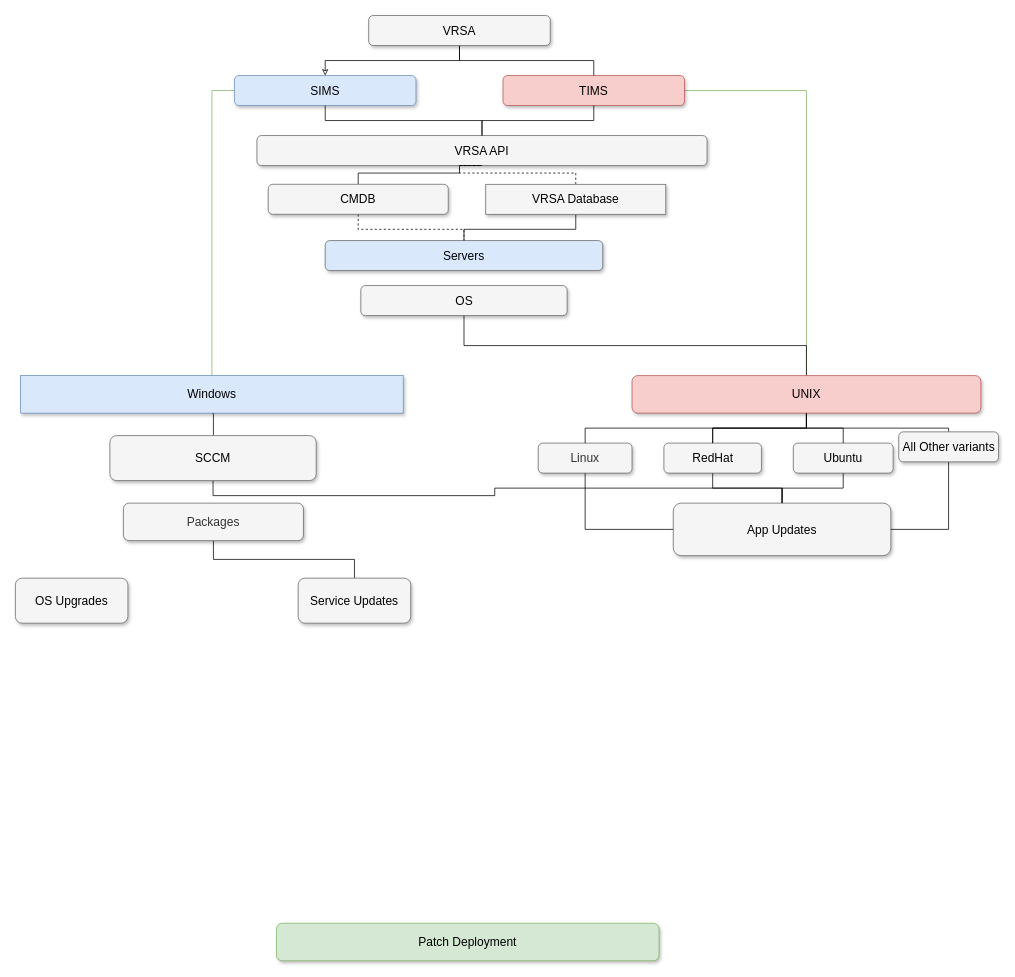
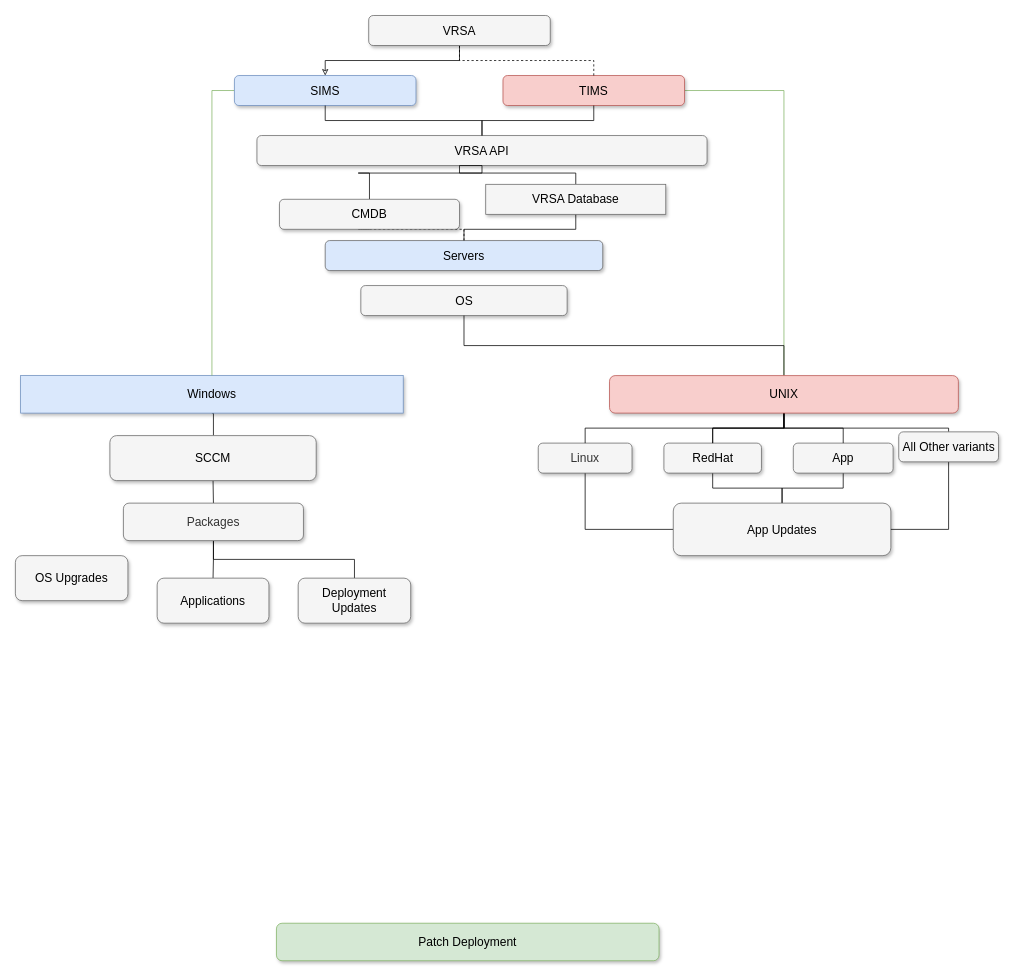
- <mxCell id="36" style="edgeStyle=orthogonalEdgeStyle;rounded=0;orthogonalLoop=1;jettySize=auto;html=1;exitX=0.5;exitY=1;exitDx=0;exitDy=0;entryX=0.5;entryY=0;entryDx=0;entryDy=0;endArrow=none;endFill=0;" parent="1" source="37" target="3" edge="1"><mxGeometry relative="1" as="geometry" /></mxCell>
+ <mxCell id="36" style="edgeStyle=orthogonalEdgeStyle;rounded=0;orthogonalLoop=1;jettySize=auto;html=1;exitX=0.5;exitY=1;exitDx=0;exitDy=0;entryX=0.5;entryY=0;entryDx=0;entryDy=0;endArrow=none;endFill=0;dashed=1;" parent="1" source="37" target="3" edge="1"><mxGeometry relative="1" as="geometry" /></mxCell>
- <mxCell id="32" style="edgeStyle=orthogonalEdgeStyle;rounded=0;orthogonalLoop=1;jettySize=auto;html=1;exitX=0.5;exitY=0;exitDx=0;exitDy=0;entryX=0.5;entryY=1;entryDx=0;entryDy=0;endArrow=none;endFill=0;dashed=1;" parent="1" source="34" target="4" edge="1"><mxGeometry relative="1" as="geometry"><Array as="points"><mxPoint x="767" y="230" /><mxPoint x="612" y="230" /></Array></mxGeometry></mxCell>
+ <mxCell id="32" style="edgeStyle=orthogonalEdgeStyle;rounded=0;orthogonalLoop=1;jettySize=auto;html=1;exitX=0.5;exitY=0;exitDx=0;exitDy=0;entryX=0.5;entryY=1;entryDx=0;entryDy=0;endArrow=none;endFill=0;" parent="1" source="34" target="4" edge="1"><mxGeometry relative="1" as="geometry"><Array as="points"><mxPoint x="767" y="230" /><mxPoint x="612" y="230" /></Array></mxGeometry></mxCell>
- <mxCell id="7" value="CMDB" style="whiteSpace=wrap;html=1;rounded=1;shadow=1;strokeWidth=1;fontSize=16;align=center;fillColor=#f5f5f5;strokeColor=#666666;" parent="1" vertex="1"><mxGeometry x="357" y="245" width="240" height="40" as="geometry" /></mxCell>
+ <mxCell id="7" value="CMDB" style="whiteSpace=wrap;html=1;rounded=1;shadow=1;strokeWidth=1;fontSize=16;align=center;fillColor=#f5f5f5;strokeColor=#666666;" parent="1" vertex="1"><mxGeometry x="372" y="265" width="240" height="40" as="geometry" /></mxCell>
- <mxCell id="28" value="UNIX" style="whiteSpace=wrap;html=1;rounded=1;shadow=1;strokeWidth=1;fontSize=16;align=center;fillColor=#f8cecc;strokeColor=#b85450;" parent="1" vertex="1"><mxGeometry x="842" y="500" width="465" height="50" as="geometry" /></mxCell>
+ <mxCell id="28" value="UNIX" style="whiteSpace=wrap;html=1;rounded=1;shadow=1;strokeWidth=1;fontSize=16;align=center;fillColor=#f8cecc;strokeColor=#b85450;" parent="1" vertex="1"><mxGeometry x="812" y="500" width="465" height="50" as="geometry" /></mxCell>
- <mxCell id="15" value="Ubuntu" style="whiteSpace=wrap;html=1;rounded=1;shadow=1;strokeWidth=1;fontSize=16;align=center;fillColor=#f5f5f5;strokeColor=#666666;" parent="1" vertex="1"><mxGeometry x="1057" y="590" width="133" height="40" as="geometry" /></mxCell>
+ <mxCell id="15" value="App" style="whiteSpace=wrap;html=1;rounded=1;shadow=1;strokeWidth=1;fontSize=16;align=center;fillColor=#f5f5f5;strokeColor=#666666;" parent="1" vertex="1"><mxGeometry x="1057" y="590" width="133" height="40" as="geometry" /></mxCell>
- <mxCell id="30" style="edgeStyle=orthogonalEdgeStyle;rounded=0;orthogonalLoop=1;jettySize=auto;html=1;exitX=0.5;exitY=1;exitDx=0;exitDy=0;endArrow=none;endFill=0;" parent="1" source="31" target="29" edge="1"><mxGeometry relative="1" as="geometry" /></mxCell>
+ <mxCell id="30" style="edgeStyle=orthogonalEdgeStyle;rounded=0;orthogonalLoop=1;jettySize=auto;html=1;exitX=0.5;exitY=1;exitDx=0;exitDy=0;entryX=0.5;entryY=0;entryDx=0;entryDy=0;endArrow=none;endFill=0;" parent="1" source="31" target="40" edge="1"><mxGeometry relative="1" as="geometry" /></mxCell>
+ <mxCell id="38" style="edgeStyle=orthogonalEdgeStyle;rounded=0;orthogonalLoop=1;jettySize=auto;html=1;exitX=0.5;exitY=1;exitDx=0;exitDy=0;entryX=0.5;entryY=0;entryDx=0;entryDy=0;endArrow=none;endFill=0;" parent="1" source="40" target="42" edge="1"><mxGeometry relative="1" as="geometry"><Array as="points"><mxPoint x="284" y="745" /></Array></mxGeometry></mxCell>
- <mxCell id="41" value="OS Upgrades" style="whiteSpace=wrap;html=1;rounded=1;shadow=1;strokeWidth=1;fontSize=16;align=center;fillColor=#f5f5f5;strokeColor=#666666;" parent="1" vertex="1"><mxGeometry x="20" y="770" width="150" height="60" as="geometry" /></mxCell>
+ <mxCell id="41" value="OS Upgrades" style="whiteSpace=wrap;html=1;rounded=1;shadow=1;strokeWidth=1;fontSize=16;align=center;fillColor=#f5f5f5;strokeColor=#666666;" parent="1" vertex="1"><mxGeometry x="20" y="740" width="150" height="60" as="geometry" /></mxCell>
+ <mxCell id="42" value="Applications" style="whiteSpace=wrap;html=1;rounded=1;shadow=1;strokeWidth=1;fontSize=16;align=center;fillColor=#f5f5f5;strokeColor=#666666;" parent="1" vertex="1"><mxGeometry x="209" y="770" width="149" height="60" as="geometry" /></mxCell>
- <mxCell id="43" value="Service Updates" style="whiteSpace=wrap;html=1;rounded=1;shadow=1;strokeWidth=1;fontSize=16;align=center;fillColor=#f5f5f5;strokeColor=#666666;" parent="1" vertex="1"><mxGeometry x="397" y="770" width="150" height="60" as="geometry" /></mxCell>
+ <mxCell id="43" value="Deployment Updates" style="whiteSpace=wrap;html=1;rounded=1;shadow=1;strokeWidth=1;fontSize=16;align=center;fillColor=#f5f5f5;strokeColor=#666666;" parent="1" vertex="1"><mxGeometry x="397" y="770" width="150" height="60" as="geometry" /></mxCell>
